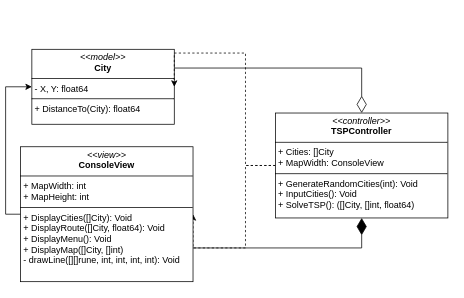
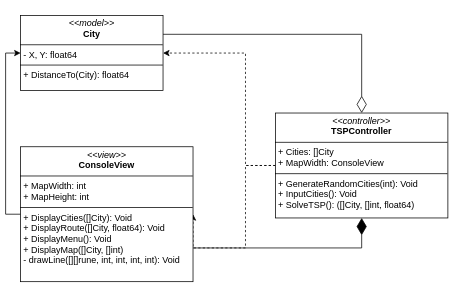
- <mxCell id="3" value="&lt;p style=&quot;margin:0px;margin-top:4px;text-align:center;&quot;&gt;&lt;i&gt;&amp;lt;&amp;lt;model&amp;gt;&amp;gt;&lt;/i&gt;&lt;br&gt;&lt;b&gt;City&lt;/b&gt;&lt;/p&gt;&lt;hr size=&quot;1&quot; style=&quot;border-style:solid;&quot;&gt;&lt;p style=&quot;margin:0px;margin-left:4px;&quot;&gt;- X, Y: float64&lt;br&gt;&lt;/p&gt;&lt;hr size=&quot;1&quot; style=&quot;border-style:solid;&quot;&gt;&lt;p style=&quot;margin:0px;margin-left:4px;&quot;&gt;+ DistanceTo(City): float64&lt;br&gt;&lt;/p&gt;" style="verticalAlign=top;align=left;overflow=fill;html=1;whiteSpace=wrap;" parent="1" vertex="1"><mxGeometry x="35" y="65" width="190" height="100" as="geometry" /></mxCell>
+ <mxCell id="3" value="&lt;p style=&quot;margin:0px;margin-top:4px;text-align:center;&quot;&gt;&lt;i&gt;&amp;lt;&amp;lt;model&amp;gt;&amp;gt;&lt;/i&gt;&lt;br&gt;&lt;b&gt;City&lt;/b&gt;&lt;/p&gt;&lt;hr size=&quot;1&quot; style=&quot;border-style:solid;&quot;&gt;&lt;p style=&quot;margin:0px;margin-left:4px;&quot;&gt;- X, Y: float64&lt;br&gt;&lt;/p&gt;&lt;hr size=&quot;1&quot; style=&quot;border-style:solid;&quot;&gt;&lt;p style=&quot;margin:0px;margin-left:4px;&quot;&gt;+ DistanceTo(City): float64&lt;br&gt;&lt;/p&gt;" style="verticalAlign=top;align=left;overflow=fill;html=1;whiteSpace=wrap;" parent="1" vertex="1"><mxGeometry x="20" y="20" width="190" height="100" as="geometry" /></mxCell>
